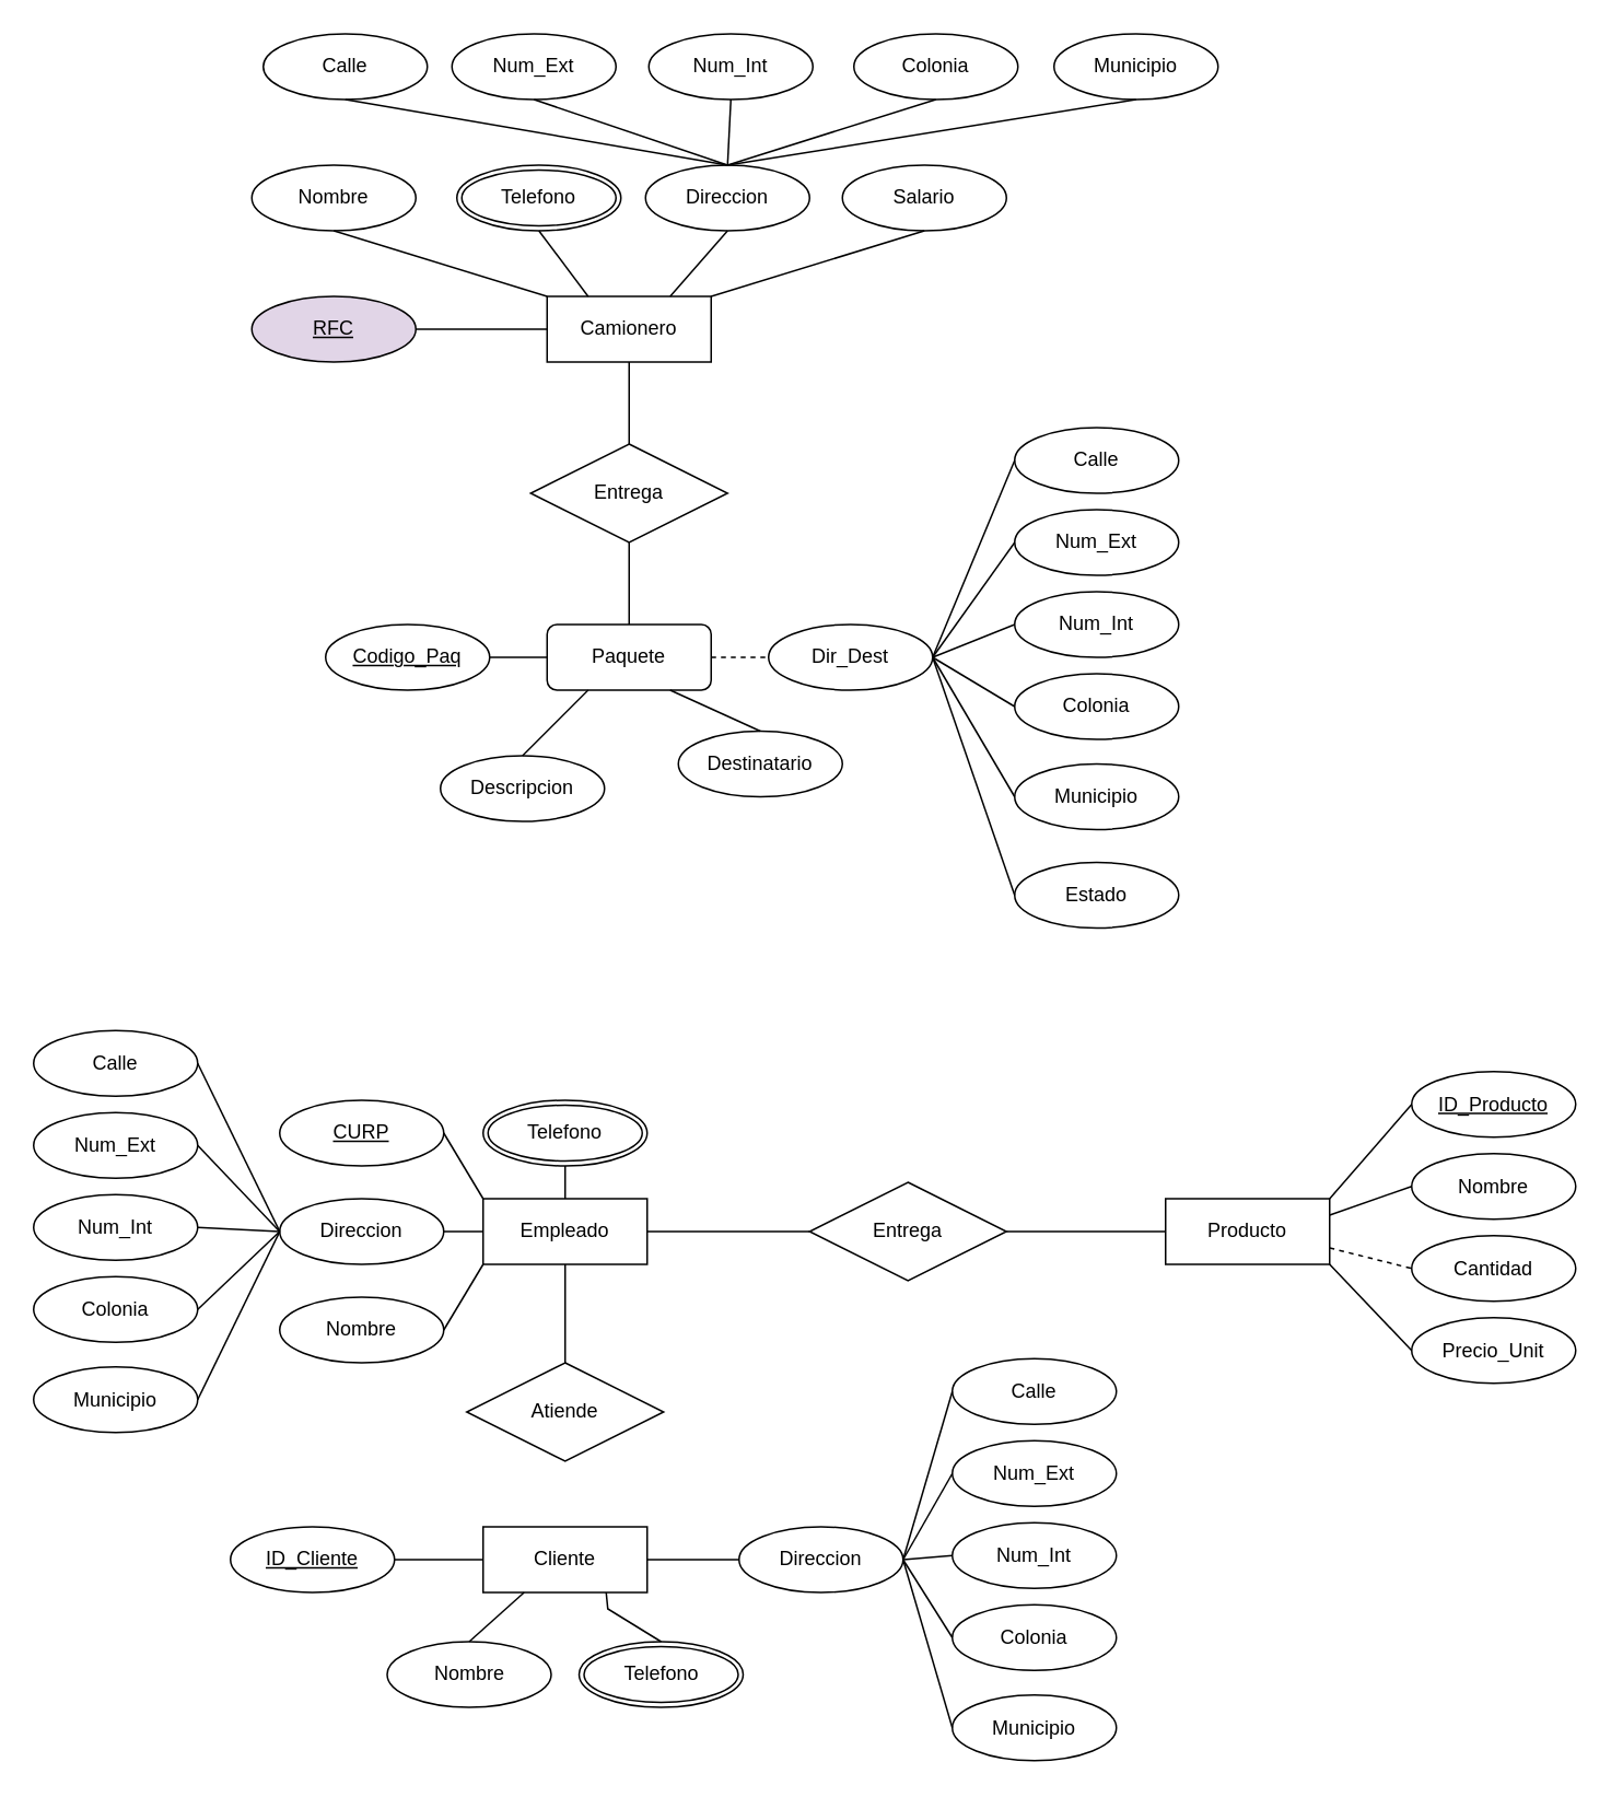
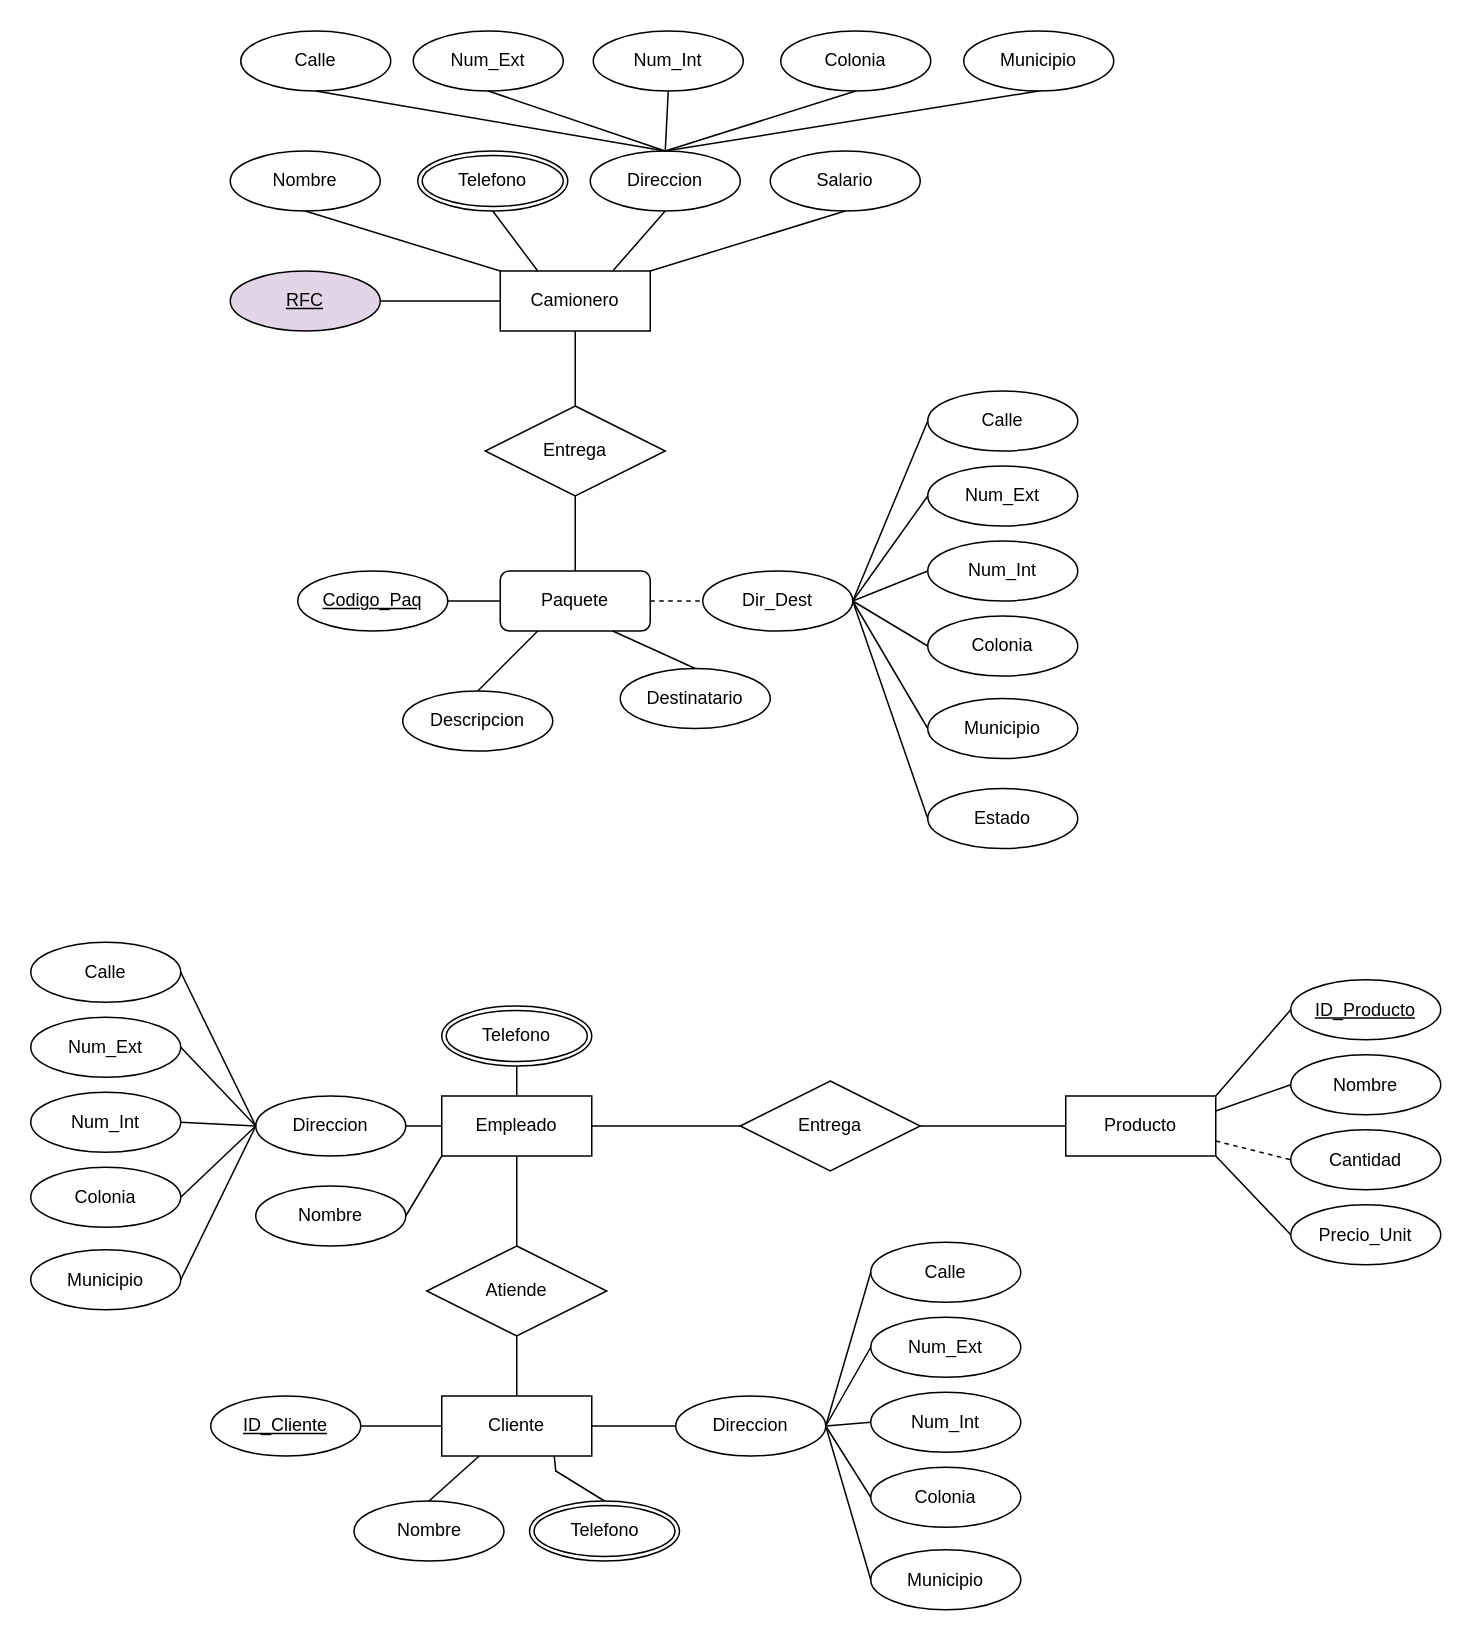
- <mxCell id="58" value="CURP" style="ellipse;whiteSpace=wrap;html=1;align=center;fontStyle=4;" vertex="1" parent="1"><mxGeometry x="170" y="670" width="100" height="40" as="geometry" /></mxCell>
- <mxCell id="62" value="" style="endArrow=none;html=1;rounded=0;entryX=1;entryY=0.5;entryDx=0;entryDy=0;exitX=0;exitY=0;exitDx=0;exitDy=0;" edge="1" parent="1" source="47" target="58"><mxGeometry relative="1" as="geometry"><mxPoint x="367" y="820" as="sourcePoint" /><mxPoint x="527" y="820" as="targetPoint" /></mxGeometry></mxCell>
+ <mxCell id="54" value="" style="endArrow=none;html=1;rounded=0;exitX=0.5;exitY=1;exitDx=0;exitDy=0;entryX=0.5;entryY=0;entryDx=0;entryDy=0;" edge="1" parent="1" source="51" target="48"><mxGeometry relative="1" as="geometry"><mxPoint x="464" y="840" as="sourcePoint" /><mxPoint x="624" y="840" as="targetPoint" /></mxGeometry></mxCell>
